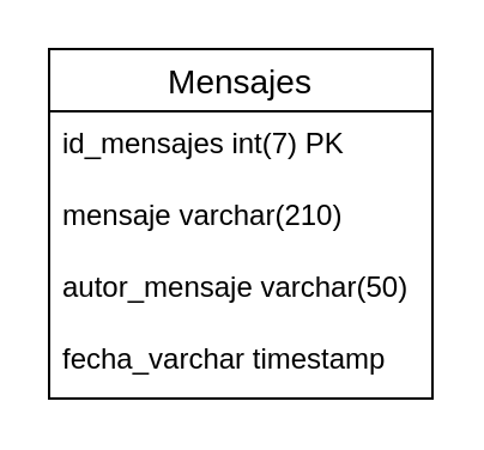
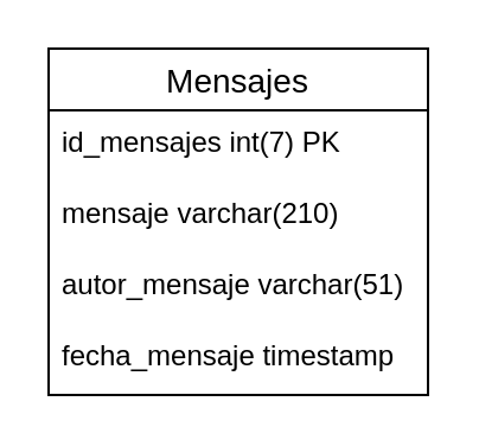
- <mxCell id="5" value="autor_mensaje varchar(50)" style="text;strokeColor=none;fillColor=none;spacingLeft=4;spacingRight=4;overflow=hidden;rotatable=0;points=[[0,0.5],[1,0.5]];portConstraint=eastwest;fontSize=12;" vertex="1" parent="2"><mxGeometry y="86" width="160" height="30" as="geometry" /></mxCell>
+ <mxCell id="5" value="autor_mensaje varchar(51)" style="text;strokeColor=none;fillColor=none;spacingLeft=4;spacingRight=4;overflow=hidden;rotatable=0;points=[[0,0.5],[1,0.5]];portConstraint=eastwest;fontSize=12;" vertex="1" parent="2"><mxGeometry y="86" width="160" height="30" as="geometry" /></mxCell>
- <mxCell id="6" value="fecha_varchar timestamp" style="text;strokeColor=none;fillColor=none;spacingLeft=4;spacingRight=4;overflow=hidden;rotatable=0;points=[[0,0.5],[1,0.5]];portConstraint=eastwest;fontSize=12;" vertex="1" parent="2"><mxGeometry y="116" width="160" height="30" as="geometry" /></mxCell>
+ <mxCell id="6" value="fecha_mensaje timestamp" style="text;strokeColor=none;fillColor=none;spacingLeft=4;spacingRight=4;overflow=hidden;rotatable=0;points=[[0,0.5],[1,0.5]];portConstraint=eastwest;fontSize=12;" vertex="1" parent="2"><mxGeometry y="116" width="160" height="30" as="geometry" /></mxCell>
